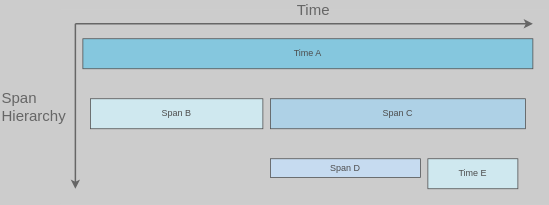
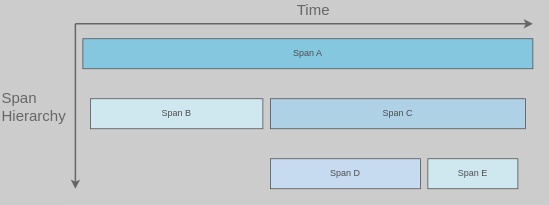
- <mxCell id="2" value="Time A" style="rounded=0;whiteSpace=wrap;html=1;fillColor=#85C7DE;strokeColor=#4D4D4D;fontColor=#4D4D4D;" parent="1" vertex="1"><mxGeometry x="30" y="40" width="600" height="40" as="geometry" /></mxCell>
+ <mxCell id="2" value="Span A" style="rounded=0;whiteSpace=wrap;html=1;fillColor=#85C7DE;strokeColor=#4D4D4D;fontColor=#4D4D4D;" parent="1" vertex="1"><mxGeometry x="30" y="40" width="600" height="40" as="geometry" /></mxCell>
- <mxCell id="5" value="Span D" style="rounded=0;whiteSpace=wrap;html=1;fillColor=#C6DBF0;strokeColor=#4D4D4D;fontColor=#4D4D4D;" parent="1" vertex="1"><mxGeometry x="280" y="200" width="200" height="25" as="geometry" /></mxCell>
+ <mxCell id="5" value="Span D" style="rounded=0;whiteSpace=wrap;html=1;fillColor=#C6DBF0;strokeColor=#4D4D4D;fontColor=#4D4D4D;" parent="1" vertex="1"><mxGeometry x="280" y="200" width="200" height="40" as="geometry" /></mxCell>
- <mxCell id="6" value="Time E" style="rounded=0;whiteSpace=wrap;html=1;fillColor=#CFE8EF;strokeColor=#4D4D4D;fontColor=#4D4D4D;" parent="1" vertex="1"><mxGeometry x="490" y="200" width="120" height="40" as="geometry" /></mxCell>
+ <mxCell id="6" value="Span E" style="rounded=0;whiteSpace=wrap;html=1;fillColor=#CFE8EF;strokeColor=#4D4D4D;fontColor=#4D4D4D;" parent="1" vertex="1"><mxGeometry x="490" y="200" width="120" height="40" as="geometry" /></mxCell>
